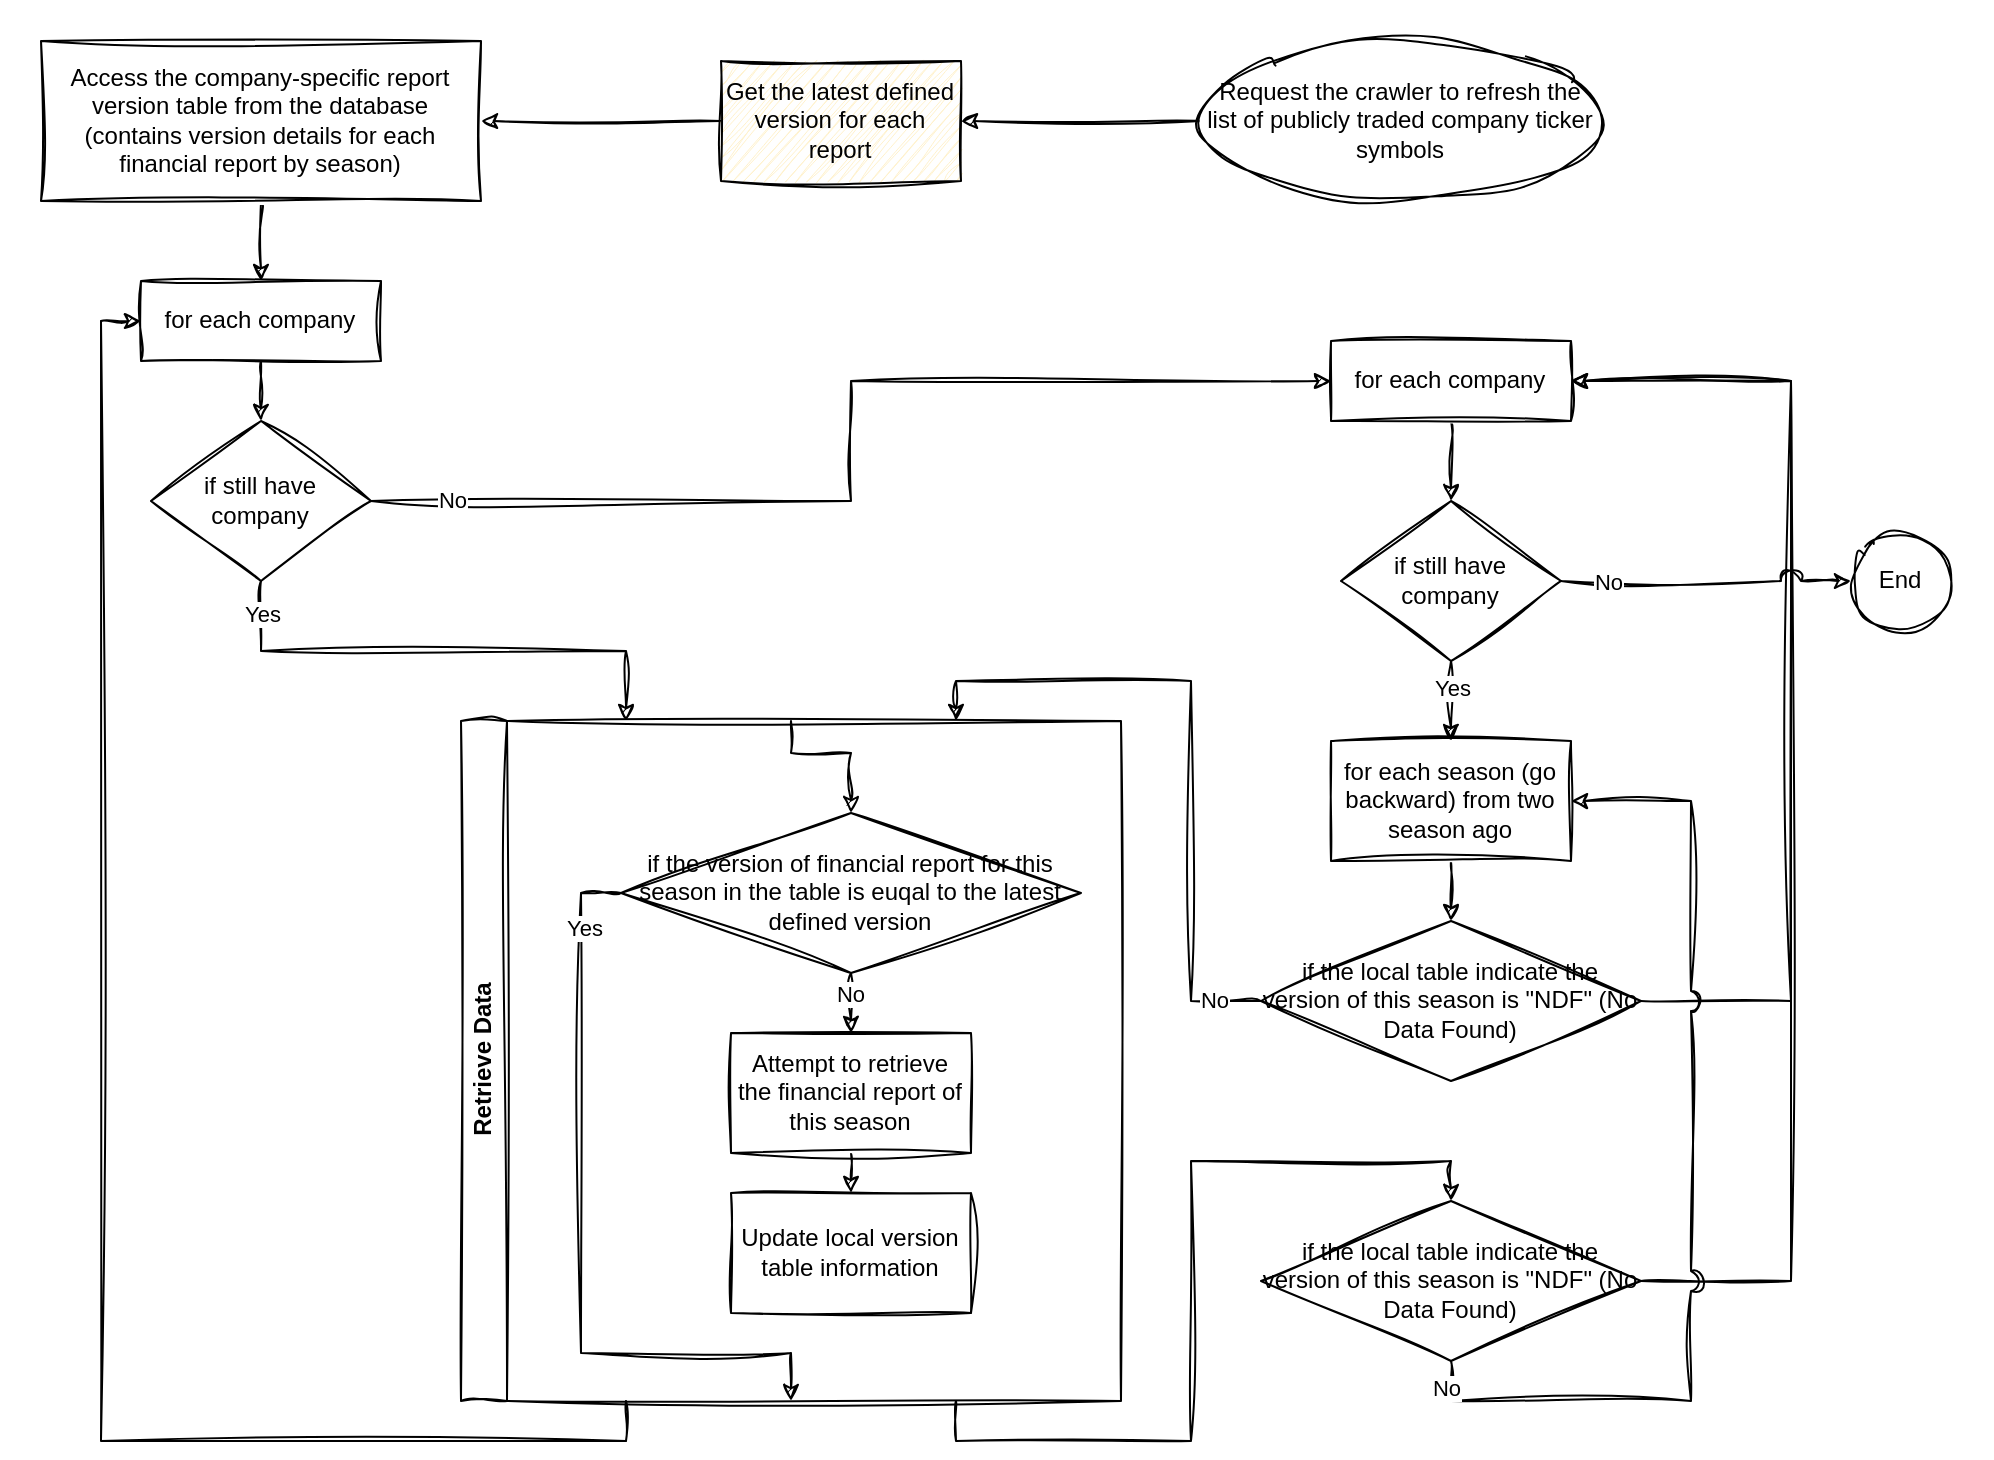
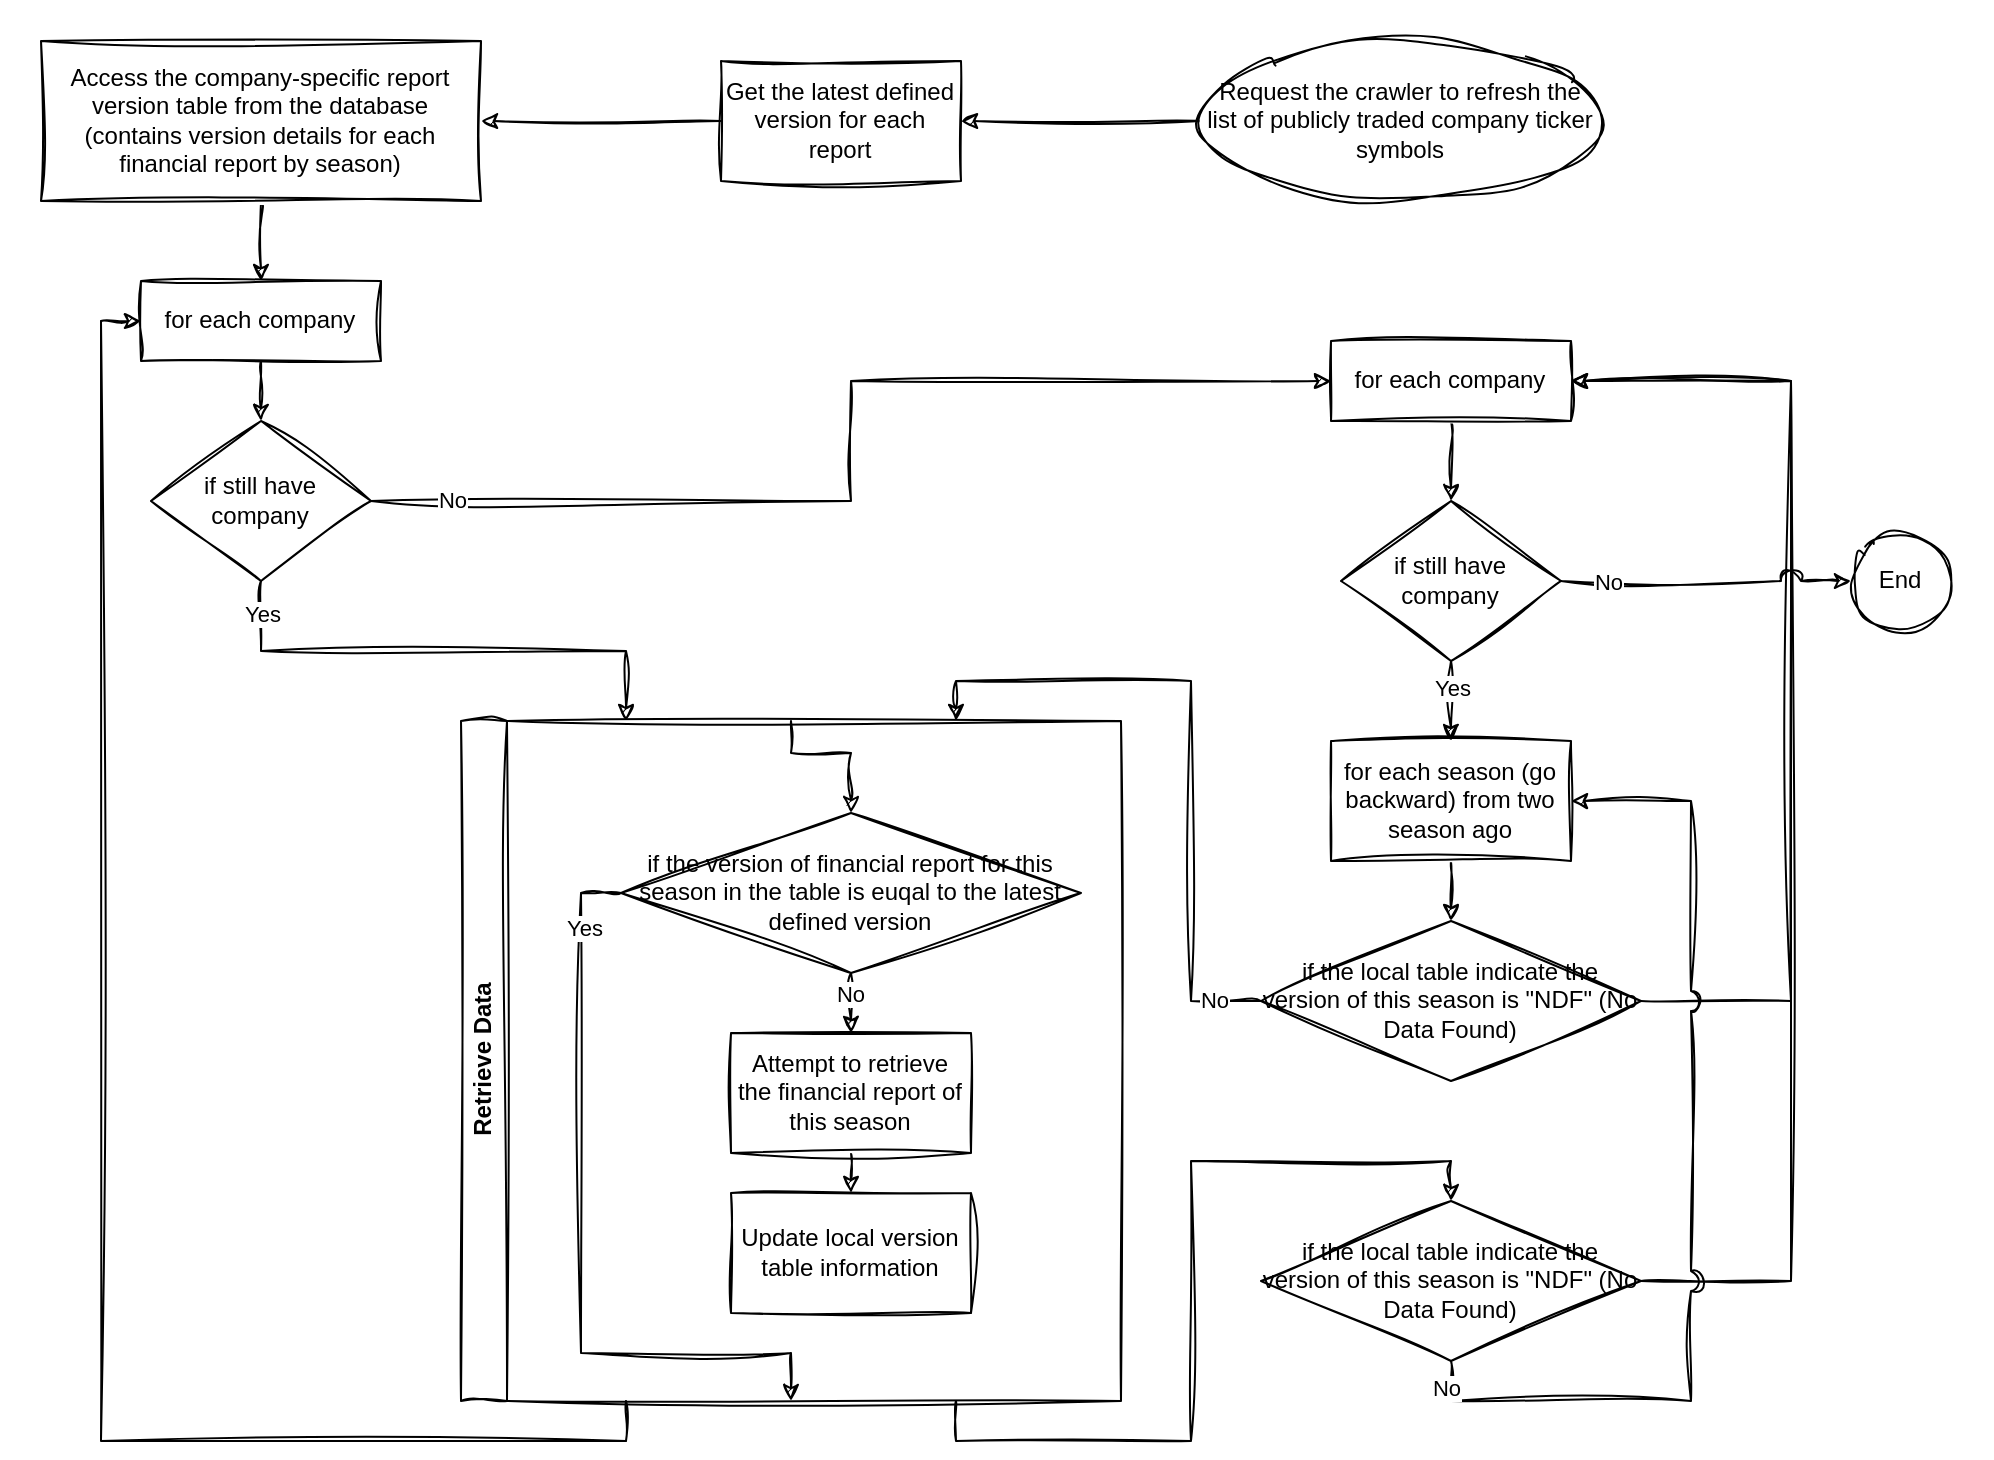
- <mxCell id="21" value="Get the latest defined version for each report" style="rounded=0;whiteSpace=wrap;html=1;sketch=1;curveFitting=1;jiggle=2;fillColor=#fff2cc;" parent="1" vertex="1"><mxGeometry x="360" y="30" width="120" height="60" as="geometry" /></mxCell>
+ <mxCell id="21" value="Get the latest defined version for each report" style="rounded=0;whiteSpace=wrap;html=1;sketch=1;curveFitting=1;jiggle=2;" parent="1" vertex="1"><mxGeometry x="360" y="30" width="120" height="60" as="geometry" /></mxCell>
